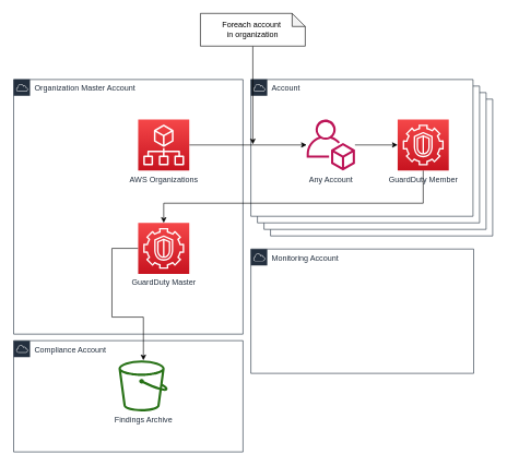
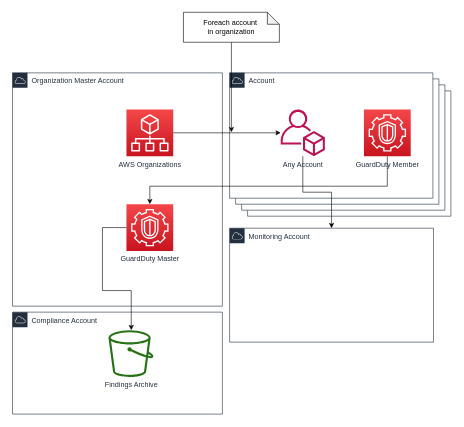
- <mxCell id="17" style="edgeStyle=orthogonalEdgeStyle;rounded=0;orthogonalLoop=1;jettySize=auto;html=1;fontColor=#232F3E;" parent="1" source="18" target="13" edge="1"><mxGeometry relative="1" as="geometry" /></mxCell>
+ <mxCell id="17" style="edgeStyle=orthogonalEdgeStyle;rounded=0;orthogonalLoop=1;jettySize=auto;html=1;fontColor=#232F3E;" parent="1" source="18" target="14" edge="1"><mxGeometry relative="1" as="geometry" /></mxCell>
